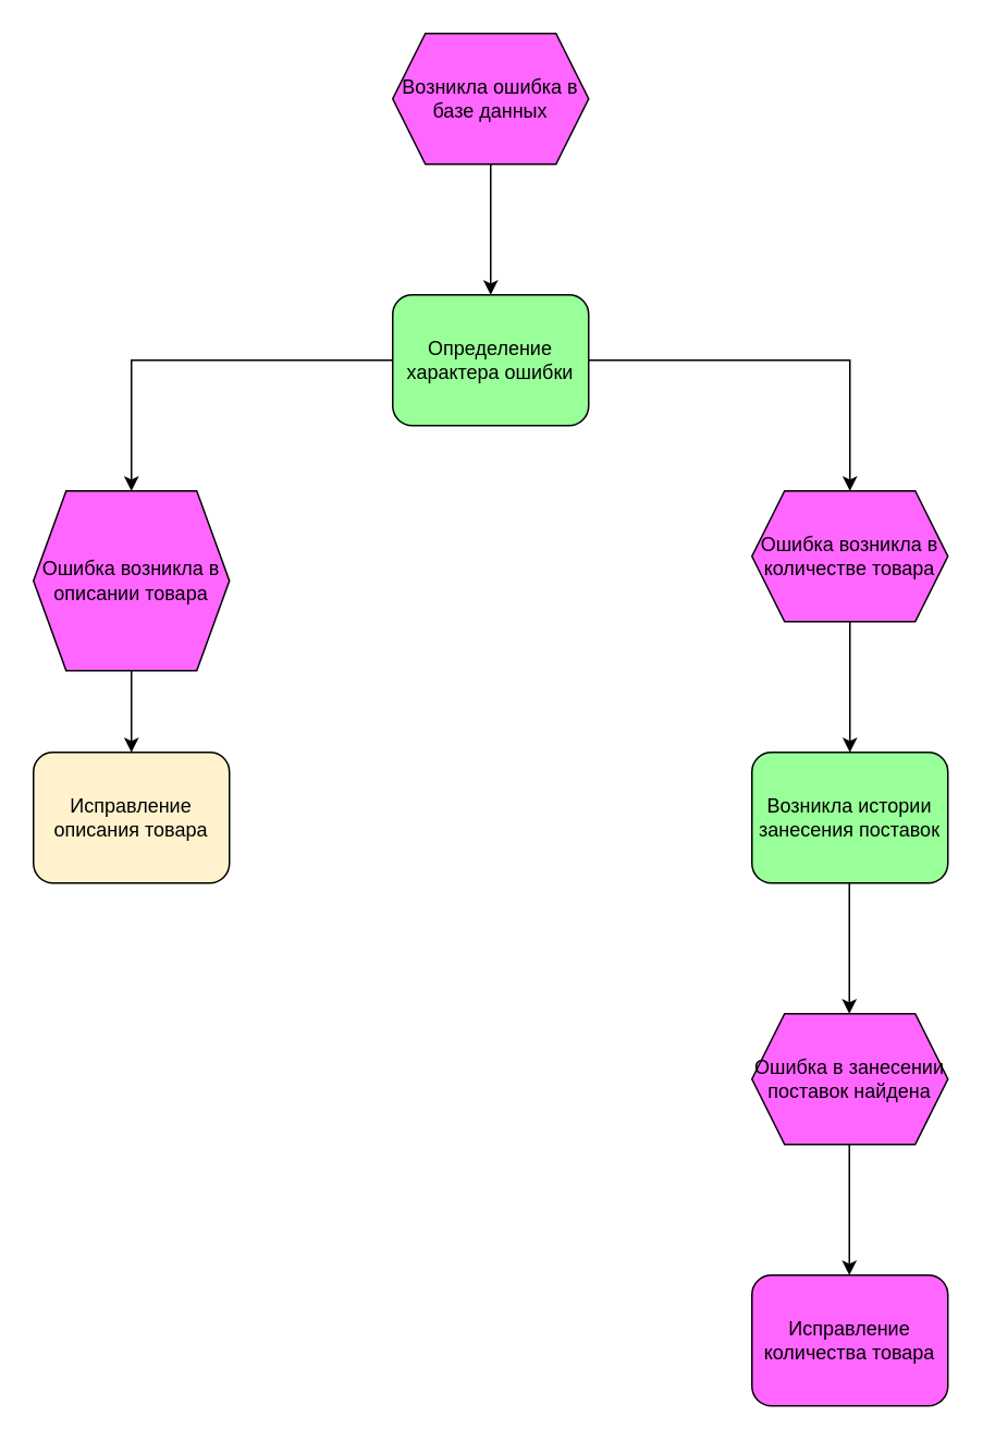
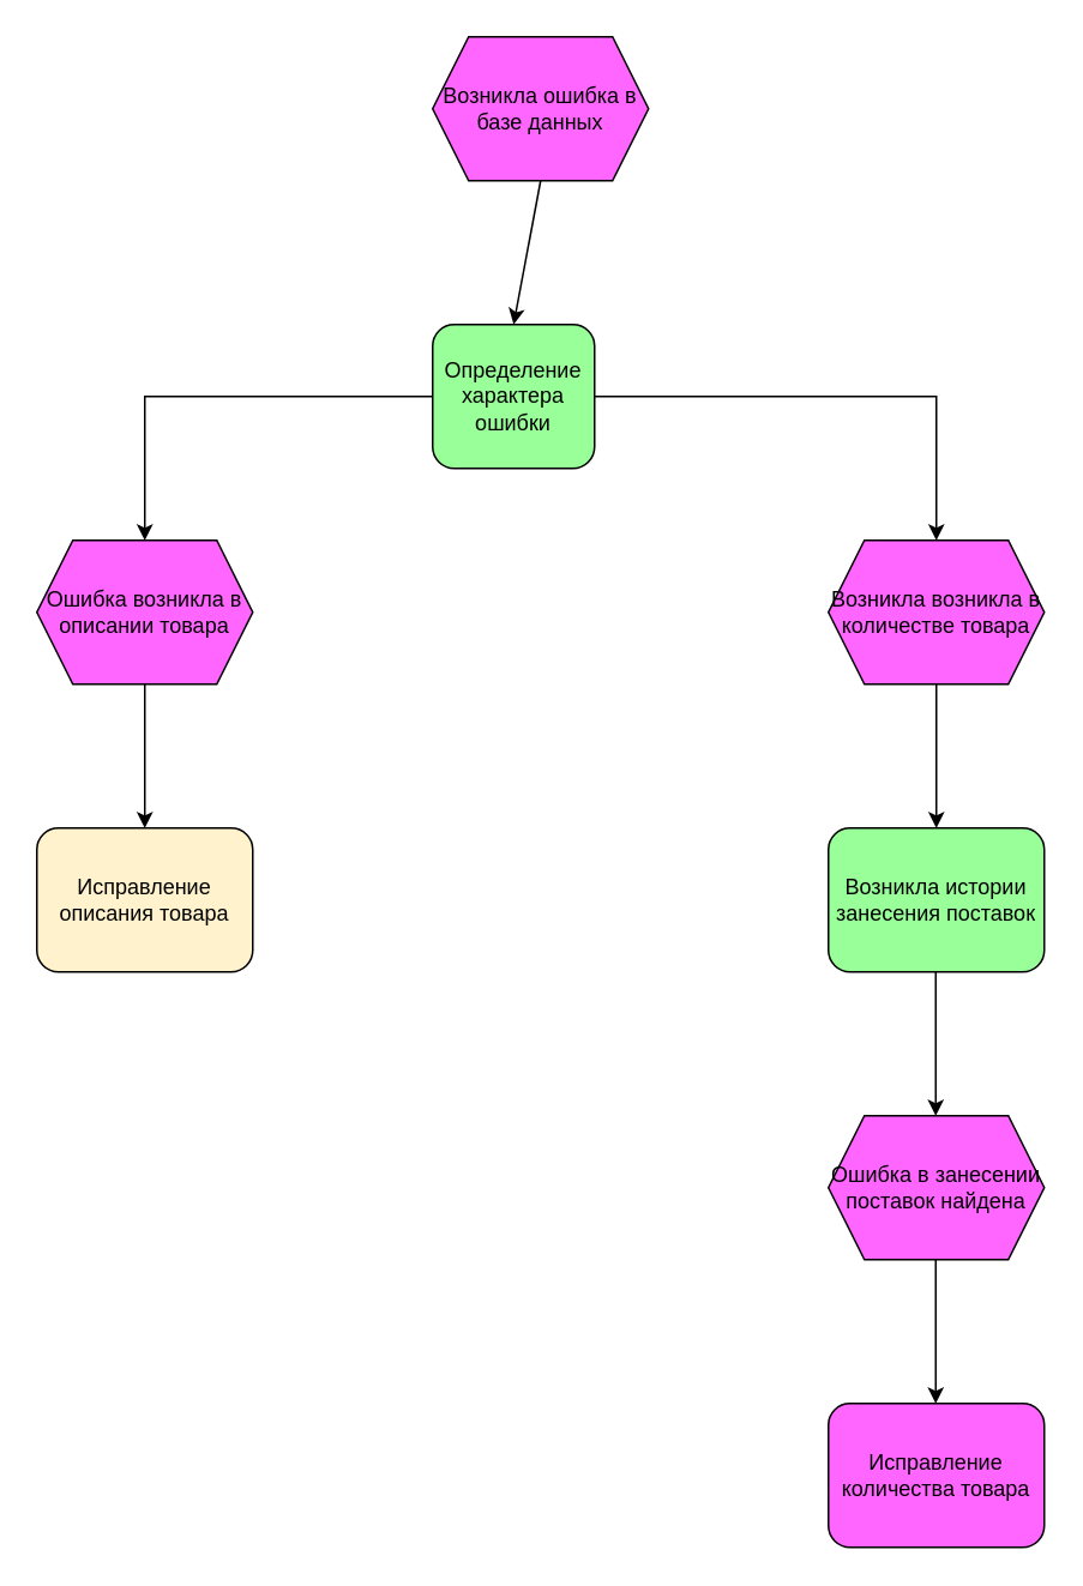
- <mxCell id="3" value="Определение характера ошибки" style="rounded=1;whiteSpace=wrap;html=1;fillColor=#99FF99;" vertex="1" parent="1"><mxGeometry x="240" y="180" width="120" height="80" as="geometry" /></mxCell>
+ <mxCell id="3" value="Определение характера ошибки" style="rounded=1;whiteSpace=wrap;html=1;fillColor=#99FF99;" vertex="1" parent="1"><mxGeometry x="240" y="180" width="90" height="80" as="geometry" /></mxCell>
- <mxCell id="6" value="Ошибка возникла в количестве товара" style="shape=hexagon;perimeter=hexagonPerimeter2;whiteSpace=wrap;html=1;fixedSize=1;fillColor=#FF66FF;strokeColor=#000000;" vertex="1" parent="1"><mxGeometry x="460" y="300" width="120" height="80" as="geometry" /></mxCell>
+ <mxCell id="6" value="Возникла возникла в количестве товара" style="shape=hexagon;perimeter=hexagonPerimeter2;whiteSpace=wrap;html=1;fixedSize=1;fillColor=#FF66FF;strokeColor=#000000;" vertex="1" parent="1"><mxGeometry x="460" y="300" width="120" height="80" as="geometry" /></mxCell>
- <mxCell id="5" value="Ошибка возникла в описании товара" style="shape=hexagon;perimeter=hexagonPerimeter2;whiteSpace=wrap;html=1;fixedSize=1;fillColor=#FF66FF;strokeColor=#000000;" vertex="1" parent="1"><mxGeometry x="20" y="300" width="120" height="110" as="geometry" /></mxCell>
+ <mxCell id="5" value="Ошибка возникла в описании товара" style="shape=hexagon;perimeter=hexagonPerimeter2;whiteSpace=wrap;html=1;fixedSize=1;fillColor=#FF66FF;strokeColor=#000000;" vertex="1" parent="1"><mxGeometry x="20" y="300" width="120" height="80" as="geometry" /></mxCell>
